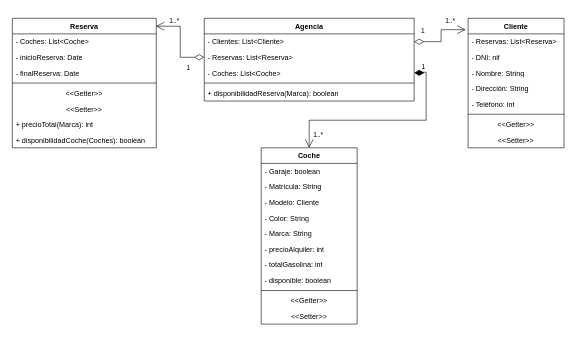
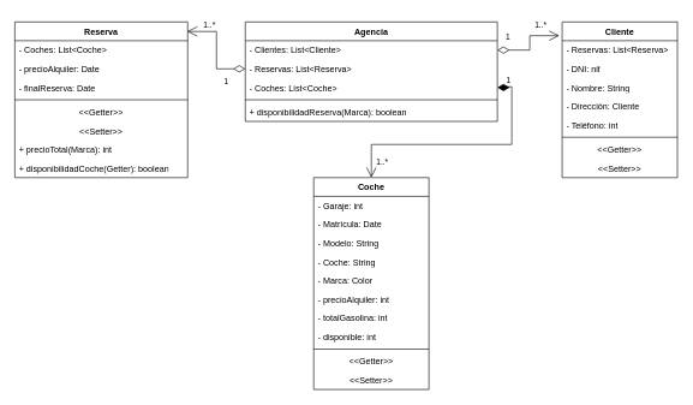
- <mxCell id="25" value="- inicioReserva: Date" style="text;strokeColor=none;fillColor=none;align=left;verticalAlign=top;spacingLeft=4;spacingRight=4;overflow=hidden;rotatable=0;points=[[0,0.5],[1,0.5]];portConstraint=eastwest;whiteSpace=wrap;html=1;" parent="23" vertex="1"><mxGeometry y="52" width="240" height="26" as="geometry" /></mxCell>
+ <mxCell id="25" value="- precioAlquiler: Date" style="text;strokeColor=none;fillColor=none;align=left;verticalAlign=top;spacingLeft=4;spacingRight=4;overflow=hidden;rotatable=0;points=[[0,0.5],[1,0.5]];portConstraint=eastwest;whiteSpace=wrap;html=1;" parent="23" vertex="1"><mxGeometry y="52" width="240" height="26" as="geometry" /></mxCell>
- <mxCell id="6" value="- Dirección: String" style="text;strokeColor=none;fillColor=none;align=left;verticalAlign=top;spacingLeft=4;spacingRight=4;overflow=hidden;rotatable=0;points=[[0,0.5],[1,0.5]];portConstraint=eastwest;whiteSpace=wrap;html=1;" parent="2" vertex="1"><mxGeometry y="104" width="160" height="26" as="geometry" /></mxCell>
+ <mxCell id="6" value="- Dirección: Cliente" style="text;strokeColor=none;fillColor=none;align=left;verticalAlign=top;spacingLeft=4;spacingRight=4;overflow=hidden;rotatable=0;points=[[0,0.5],[1,0.5]];portConstraint=eastwest;whiteSpace=wrap;html=1;" parent="2" vertex="1"><mxGeometry y="104" width="160" height="26" as="geometry" /></mxCell>
- <mxCell id="31" value="+ disponibilidadCoche(Coches): boolean" style="text;strokeColor=none;fillColor=none;align=left;verticalAlign=top;spacingLeft=4;spacingRight=4;overflow=hidden;rotatable=0;points=[[0,0.5],[1,0.5]];portConstraint=eastwest;whiteSpace=wrap;html=1;" parent="23" vertex="1"><mxGeometry y="190" width="240" height="26" as="geometry" /></mxCell>
+ <mxCell id="31" value="+ disponibilidadCoche(Getter): boolean" style="text;strokeColor=none;fillColor=none;align=left;verticalAlign=top;spacingLeft=4;spacingRight=4;overflow=hidden;rotatable=0;points=[[0,0.5],[1,0.5]];portConstraint=eastwest;whiteSpace=wrap;html=1;" parent="23" vertex="1"><mxGeometry y="190" width="240" height="26" as="geometry" /></mxCell>
- <mxCell id="12" value="- Garaje: boolean" style="text;strokeColor=none;fillColor=none;align=left;verticalAlign=top;spacingLeft=4;spacingRight=4;overflow=hidden;rotatable=0;points=[[0,0.5],[1,0.5]];portConstraint=eastwest;whiteSpace=wrap;html=1;" parent="11" vertex="1"><mxGeometry y="26" width="160" height="26" as="geometry" /></mxCell>
+ <mxCell id="12" value="- Garaje: int" style="text;strokeColor=none;fillColor=none;align=left;verticalAlign=top;spacingLeft=4;spacingRight=4;overflow=hidden;rotatable=0;points=[[0,0.5],[1,0.5]];portConstraint=eastwest;whiteSpace=wrap;html=1;" parent="11" vertex="1"><mxGeometry y="26" width="160" height="26" as="geometry" /></mxCell>
- <mxCell id="13" value="- Matrícula: String" style="text;strokeColor=none;fillColor=none;align=left;verticalAlign=top;spacingLeft=4;spacingRight=4;overflow=hidden;rotatable=0;points=[[0,0.5],[1,0.5]];portConstraint=eastwest;whiteSpace=wrap;html=1;" parent="11" vertex="1"><mxGeometry y="52" width="160" height="26" as="geometry" /></mxCell>
+ <mxCell id="13" value="- Matrícula: Date" style="text;strokeColor=none;fillColor=none;align=left;verticalAlign=top;spacingLeft=4;spacingRight=4;overflow=hidden;rotatable=0;points=[[0,0.5],[1,0.5]];portConstraint=eastwest;whiteSpace=wrap;html=1;" parent="11" vertex="1"><mxGeometry y="52" width="160" height="26" as="geometry" /></mxCell>
- <mxCell id="14" value="- Modelo: Cliente" style="text;strokeColor=none;fillColor=none;align=left;verticalAlign=top;spacingLeft=4;spacingRight=4;overflow=hidden;rotatable=0;points=[[0,0.5],[1,0.5]];portConstraint=eastwest;whiteSpace=wrap;html=1;" parent="11" vertex="1"><mxGeometry y="78" width="160" height="26" as="geometry" /></mxCell>
+ <mxCell id="14" value="- Modelo: String" style="text;strokeColor=none;fillColor=none;align=left;verticalAlign=top;spacingLeft=4;spacingRight=4;overflow=hidden;rotatable=0;points=[[0,0.5],[1,0.5]];portConstraint=eastwest;whiteSpace=wrap;html=1;" parent="11" vertex="1"><mxGeometry y="78" width="160" height="26" as="geometry" /></mxCell>
- <mxCell id="15" value="- Color: String" style="text;strokeColor=none;fillColor=none;align=left;verticalAlign=top;spacingLeft=4;spacingRight=4;overflow=hidden;rotatable=0;points=[[0,0.5],[1,0.5]];portConstraint=eastwest;whiteSpace=wrap;html=1;" parent="11" vertex="1"><mxGeometry y="104" width="160" height="26" as="geometry" /></mxCell>
+ <mxCell id="15" value="- Coche: String" style="text;strokeColor=none;fillColor=none;align=left;verticalAlign=top;spacingLeft=4;spacingRight=4;overflow=hidden;rotatable=0;points=[[0,0.5],[1,0.5]];portConstraint=eastwest;whiteSpace=wrap;html=1;" parent="11" vertex="1"><mxGeometry y="104" width="160" height="26" as="geometry" /></mxCell>
- <mxCell id="16" value="- Marca: String" style="text;strokeColor=none;fillColor=none;align=left;verticalAlign=top;spacingLeft=4;spacingRight=4;overflow=hidden;rotatable=0;points=[[0,0.5],[1,0.5]];portConstraint=eastwest;whiteSpace=wrap;html=1;" parent="11" vertex="1"><mxGeometry y="130" width="160" height="26" as="geometry" /></mxCell>
+ <mxCell id="16" value="- Marca: Color" style="text;strokeColor=none;fillColor=none;align=left;verticalAlign=top;spacingLeft=4;spacingRight=4;overflow=hidden;rotatable=0;points=[[0,0.5],[1,0.5]];portConstraint=eastwest;whiteSpace=wrap;html=1;" parent="11" vertex="1"><mxGeometry y="130" width="160" height="26" as="geometry" /></mxCell>
- <mxCell id="19" value="- disponible: boolean" style="text;strokeColor=none;fillColor=none;align=left;verticalAlign=top;spacingLeft=4;spacingRight=4;overflow=hidden;rotatable=0;points=[[0,0.5],[1,0.5]];portConstraint=eastwest;whiteSpace=wrap;html=1;" parent="11" vertex="1"><mxGeometry y="208" width="160" height="26" as="geometry" /></mxCell>
+ <mxCell id="19" value="- disponible: int" style="text;strokeColor=none;fillColor=none;align=left;verticalAlign=top;spacingLeft=4;spacingRight=4;overflow=hidden;rotatable=0;points=[[0,0.5],[1,0.5]];portConstraint=eastwest;whiteSpace=wrap;html=1;" parent="11" vertex="1"><mxGeometry y="208" width="160" height="26" as="geometry" /></mxCell>
